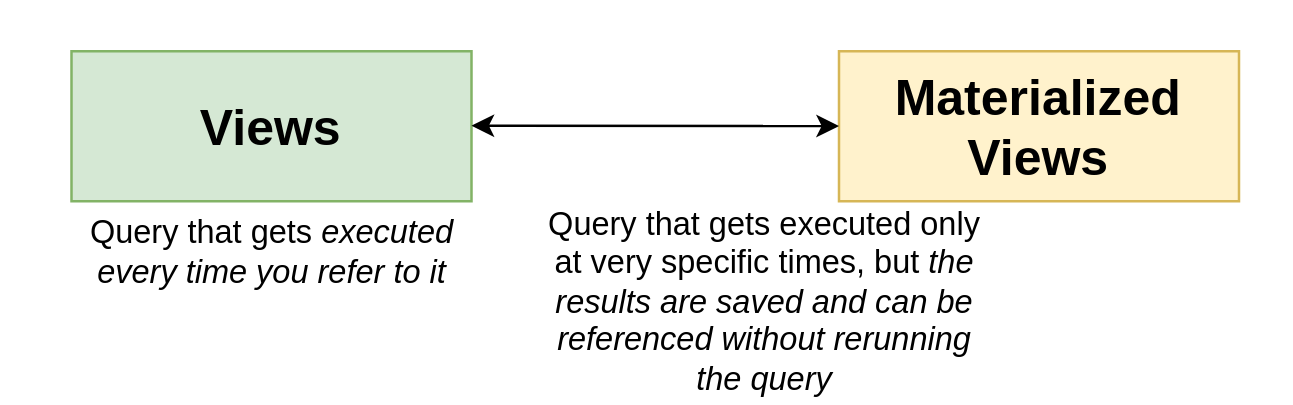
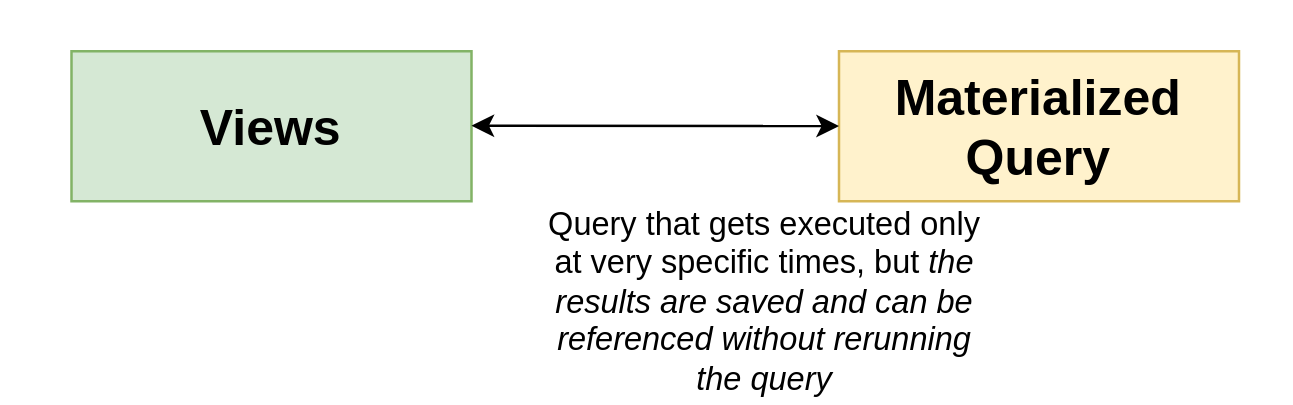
- <mxCell id="3" value="&lt;b style=&quot;font-size: 20px;&quot;&gt;Materialized Views&lt;/b&gt;" style="rounded=0;whiteSpace=wrap;html=1;fontSize=20;fillColor=#fff2cc;strokeColor=#d6b656;" vertex="1" parent="1"><mxGeometry x="335" y="20" width="160" height="60" as="geometry" /></mxCell>
+ <mxCell id="3" value="&lt;b style=&quot;font-size: 20px;&quot;&gt;Materialized Query&lt;/b&gt;" style="rounded=0;whiteSpace=wrap;html=1;fontSize=20;fillColor=#fff2cc;strokeColor=#d6b656;" vertex="1" parent="1"><mxGeometry x="335" y="20" width="160" height="60" as="geometry" /></mxCell>
- <mxCell id="5" value="Query that gets &lt;i&gt;executed every time you refer to it&lt;/i&gt;" style="text;html=1;strokeColor=none;fillColor=none;align=center;verticalAlign=middle;whiteSpace=wrap;rounded=0;fontSize=13;fontStyle=0" vertex="1" parent="1"><mxGeometry x="20.5" y="80" width="175" height="40" as="geometry" /></mxCell>
